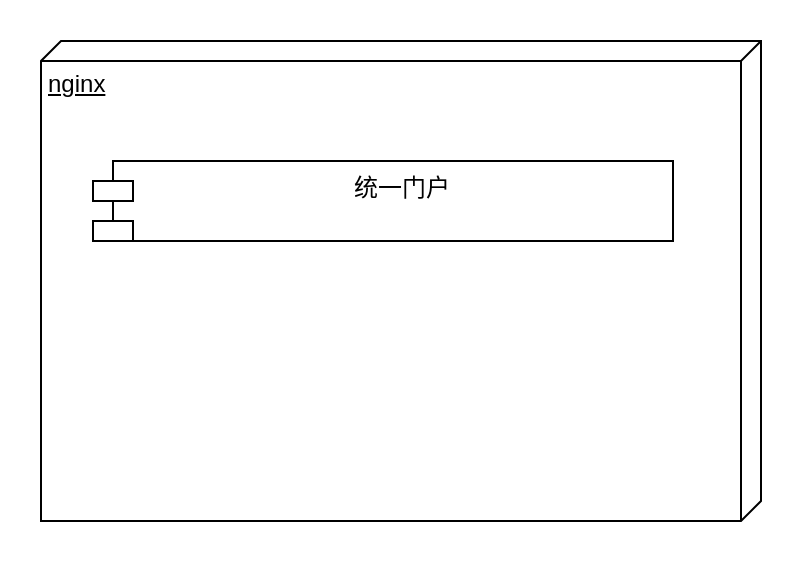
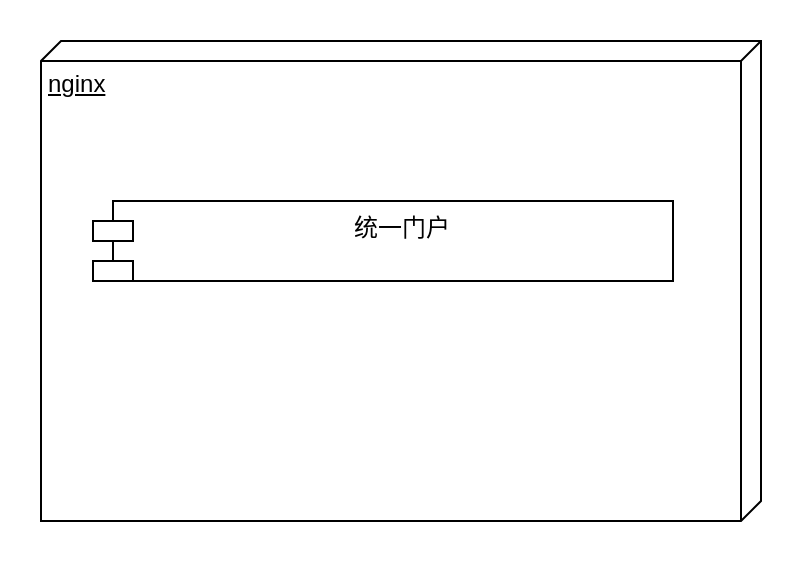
- <mxCell id="3" value="统一门户" style="shape=module;align=left;spacingLeft=20;align=center;verticalAlign=top;" vertex="1" parent="1"><mxGeometry x="46" y="80" width="290" height="40" as="geometry" /></mxCell>
+ <mxCell id="3" value="统一门户" style="shape=module;align=left;spacingLeft=20;align=center;verticalAlign=top;" vertex="1" parent="1"><mxGeometry x="46" y="100" width="290" height="40" as="geometry" /></mxCell>
